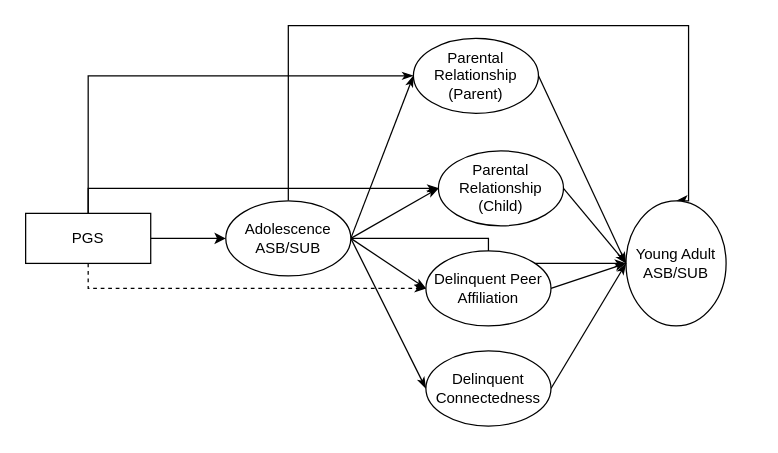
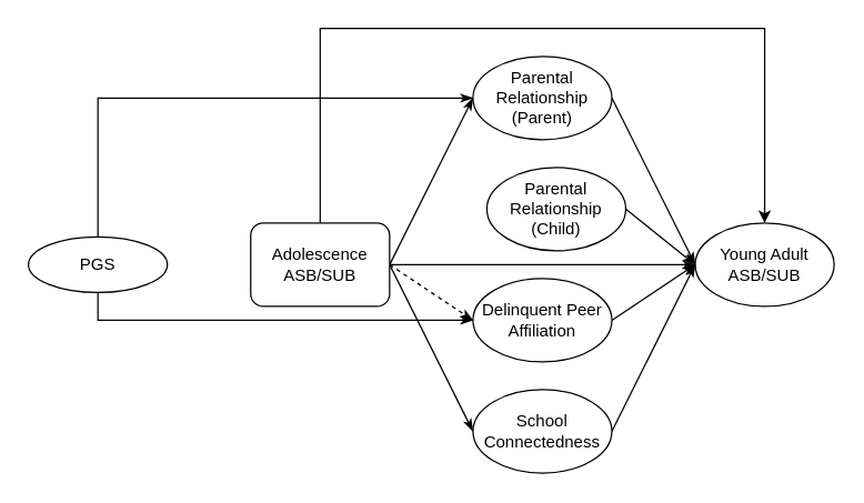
- <mxCell id="8" value="Parental Relationship&lt;div&gt;(Parent)&lt;/div&gt;" style="ellipse;whiteSpace=wrap;html=1;" vertex="1" parent="1"><mxGeometry x="330" y="30" width="100" height="60" as="geometry" /></mxCell>
+ <mxCell id="8" value="Parental Relationship&lt;div&gt;(Parent)&lt;/div&gt;" style="ellipse;whiteSpace=wrap;html=1;" vertex="1" parent="1"><mxGeometry x="340" y="40" width="100" height="60" as="geometry" /></mxCell>
- <mxCell id="5" style="edgeStyle=orthogonalEdgeStyle;rounded=0;orthogonalLoop=1;jettySize=auto;html=1;exitX=0.5;exitY=0;exitDx=0;exitDy=0;entryX=0;entryY=0.5;entryDx=0;entryDy=0;elbow=vertical;endArrow=classicThin;endFill=1;" edge="1" parent="1" source="6" target="22"><mxGeometry relative="1" as="geometry" /></mxCell>
- <mxCell id="10" style="edgeStyle=none;rounded=0;orthogonalLoop=1;jettySize=auto;html=1;exitX=1;exitY=0.5;exitDx=0;exitDy=0;entryX=0;entryY=0.5;entryDx=0;entryDy=0;elbow=vertical;endArrow=classicThin;endFill=1;" edge="1" parent="1" source="15" target="22"><mxGeometry relative="1" as="geometry" /></mxCell>
- <mxCell id="6" value="PGS" style="whiteSpace=wrap;html=1;" vertex="1" parent="1"><mxGeometry x="20" y="170" width="100" height="40" as="geometry" /></mxCell>
+ <mxCell id="6" value="PGS" style="ellipse;whiteSpace=wrap;html=1;" vertex="1" parent="1"><mxGeometry x="20" y="170" width="100" height="40" as="geometry" /></mxCell>
- <mxCell id="2" style="edgeStyle=none;rounded=0;orthogonalLoop=1;jettySize=auto;html=1;exitX=1;exitY=0.5;exitDx=0;exitDy=0;entryX=0;entryY=0.5;entryDx=0;entryDy=0;elbow=vertical;" edge="1" parent="1" source="6" target="15"><mxGeometry relative="1" as="geometry" /></mxCell>
- <mxCell id="15" value="Adolescence&lt;div&gt;ASB/SUB&lt;/div&gt;" style="ellipse;whiteSpace=wrap;html=1;" vertex="1" parent="1"><mxGeometry x="180" y="160" width="100" height="60" as="geometry" /></mxCell>
+ <mxCell id="15" value="Adolescence&lt;div&gt;ASB/SUB&lt;/div&gt;" style="whiteSpace=wrap;html=1;rounded=1;" vertex="1" parent="1"><mxGeometry x="180" y="160" width="100" height="60" as="geometry" /></mxCell>
- <mxCell id="11" style="edgeStyle=none;rounded=0;orthogonalLoop=1;jettySize=auto;html=1;exitX=1;exitY=0.5;exitDx=0;exitDy=0;entryX=0;entryY=0.5;entryDx=0;entryDy=0;elbow=vertical;endArrow=classicThin;endFill=1;" edge="1" parent="1" source="15" target="18"><mxGeometry relative="1" as="geometry" /></mxCell>
+ <mxCell id="11" style="edgeStyle=none;rounded=0;orthogonalLoop=1;jettySize=auto;html=1;exitX=1;exitY=0.5;exitDx=0;exitDy=0;entryX=0;entryY=0.5;entryDx=0;entryDy=0;elbow=vertical;endArrow=classicThin;endFill=1;dashed=1;" edge="1" parent="1" source="15" target="18"><mxGeometry relative="1" as="geometry" /></mxCell>
- <mxCell id="16" value="Young Adult&lt;div&gt;ASB/SUB&lt;/div&gt;" style="ellipse;whiteSpace=wrap;html=1;" vertex="1" parent="1"><mxGeometry x="500" y="160" width="80" height="100" as="geometry" /></mxCell>
+ <mxCell id="16" value="Young Adult&lt;div&gt;ASB/SUB&lt;/div&gt;" style="ellipse;whiteSpace=wrap;html=1;" vertex="1" parent="1"><mxGeometry x="500" y="160" width="100" height="60" as="geometry" /></mxCell>
- <mxCell id="4" style="edgeStyle=orthogonalEdgeStyle;rounded=0;orthogonalLoop=1;jettySize=auto;html=1;exitX=0.5;exitY=1;exitDx=0;exitDy=0;entryX=0;entryY=0.5;entryDx=0;entryDy=0;elbow=vertical;endArrow=classicThin;endFill=1;dashed=1;" edge="1" parent="1" source="6" target="18"><mxGeometry relative="1" as="geometry" /></mxCell>
+ <mxCell id="4" style="edgeStyle=orthogonalEdgeStyle;rounded=0;orthogonalLoop=1;jettySize=auto;html=1;exitX=0.5;exitY=1;exitDx=0;exitDy=0;entryX=0;entryY=0.5;entryDx=0;entryDy=0;elbow=vertical;endArrow=classicThin;endFill=1;" edge="1" parent="1" source="6" target="18"><mxGeometry relative="1" as="geometry" /></mxCell>
- <mxCell id="20" value="Delinquent Connectedness" style="ellipse;whiteSpace=wrap;html=1;" vertex="1" parent="1"><mxGeometry x="340" y="280" width="100" height="60" as="geometry" /></mxCell>
+ <mxCell id="20" value="School Connectedness" style="ellipse;whiteSpace=wrap;html=1;" vertex="1" parent="1"><mxGeometry x="340" y="280" width="100" height="60" as="geometry" /></mxCell>
